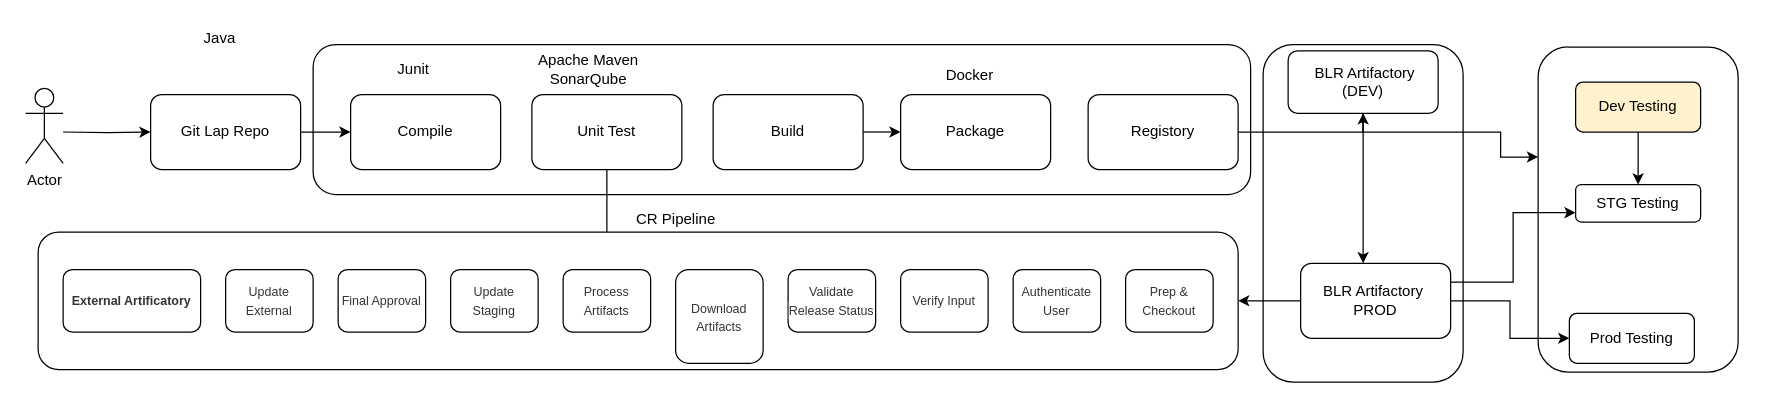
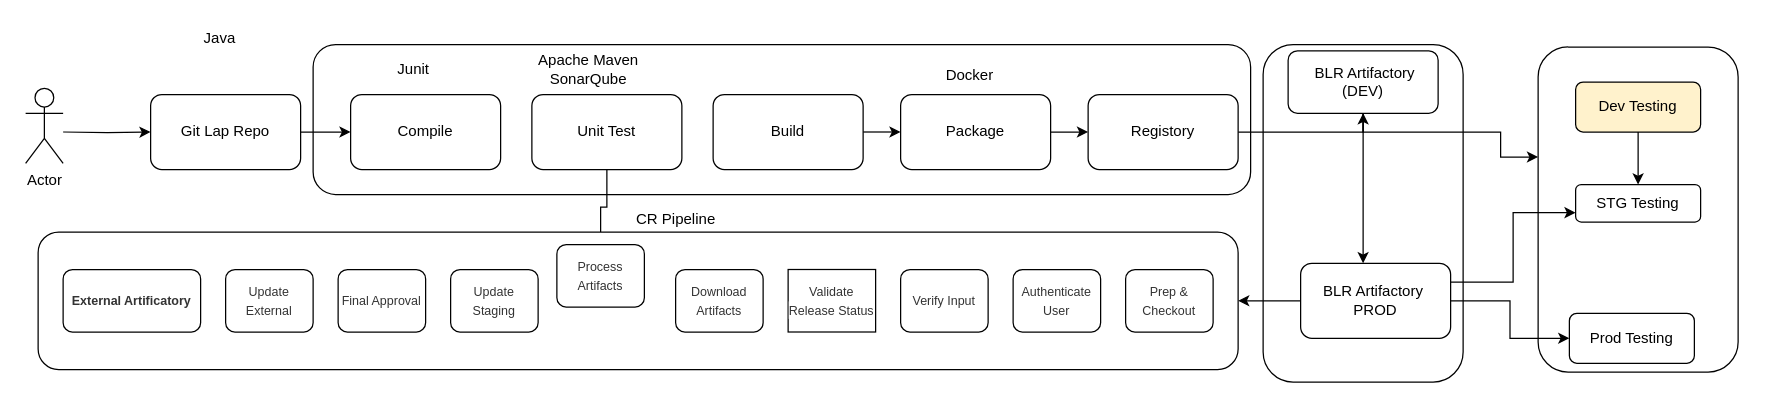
+ <mxCell id="17" value="" style="edgeStyle=orthogonalEdgeStyle;rounded=0;orthogonalLoop=1;jettySize=auto;html=1;" parent="1" source="18" target="21" edge="1"><mxGeometry relative="1" as="geometry" /></mxCell>
- <mxCell id="39" value="&lt;span style=&quot;color: rgb(51 , 51 , 51) ; background-color: rgb(255 , 255 , 255)&quot;&gt;&lt;font style=&quot;font-size: 10px&quot;&gt;Process Artifacts&lt;/font&gt;&lt;/span&gt;" style="whiteSpace=wrap;html=1;rounded=1;" parent="1" vertex="1"><mxGeometry x="450" y="215" width="70" height="50" as="geometry" /></mxCell>
+ <mxCell id="39" value="&lt;span style=&quot;color: rgb(51 , 51 , 51) ; background-color: rgb(255 , 255 , 255)&quot;&gt;&lt;font style=&quot;font-size: 10px&quot;&gt;Process Artifacts&lt;/font&gt;&lt;/span&gt;" style="whiteSpace=wrap;html=1;rounded=1;" parent="1" vertex="1"><mxGeometry x="445" y="195" width="70" height="50" as="geometry" /></mxCell>
- <mxCell id="37" value="&lt;span style=&quot;color: rgb(51 , 51 , 51) ; background-color: rgb(255 , 255 , 255)&quot;&gt;&lt;font style=&quot;font-size: 10px&quot;&gt;Validate Release Status&lt;/font&gt;&lt;/span&gt;" style="rounded=1;whiteSpace=wrap;html=1;" parent="1" vertex="1"><mxGeometry x="630" y="215" width="70" height="50" as="geometry" /></mxCell>
+ <mxCell id="37" value="&lt;span style=&quot;color: rgb(51 , 51 , 51) ; background-color: rgb(255 , 255 , 255)&quot;&gt;&lt;font style=&quot;font-size: 10px&quot;&gt;Validate Release Status&lt;/font&gt;&lt;/span&gt;" style="whiteSpace=wrap;html=1;rounded=0;" parent="1" vertex="1"><mxGeometry x="630" y="215" width="70" height="50" as="geometry" /></mxCell>
- <mxCell id="38" value="&lt;span style=&quot;color: rgb(51 , 51 , 51) ; background-color: rgb(255 , 255 , 255)&quot;&gt;&lt;font style=&quot;font-size: 10px&quot;&gt;Download Artifacts&lt;/font&gt;&lt;/span&gt;" style="rounded=1;whiteSpace=wrap;html=1;" parent="1" vertex="1"><mxGeometry x="540" y="215" width="70" height="75" as="geometry" /></mxCell>
+ <mxCell id="38" value="&lt;span style=&quot;color: rgb(51 , 51 , 51) ; background-color: rgb(255 , 255 , 255)&quot;&gt;&lt;font style=&quot;font-size: 10px&quot;&gt;Download Artifacts&lt;/font&gt;&lt;/span&gt;" style="rounded=1;whiteSpace=wrap;html=1;" parent="1" vertex="1"><mxGeometry x="540" y="215" width="70" height="50" as="geometry" /></mxCell>
